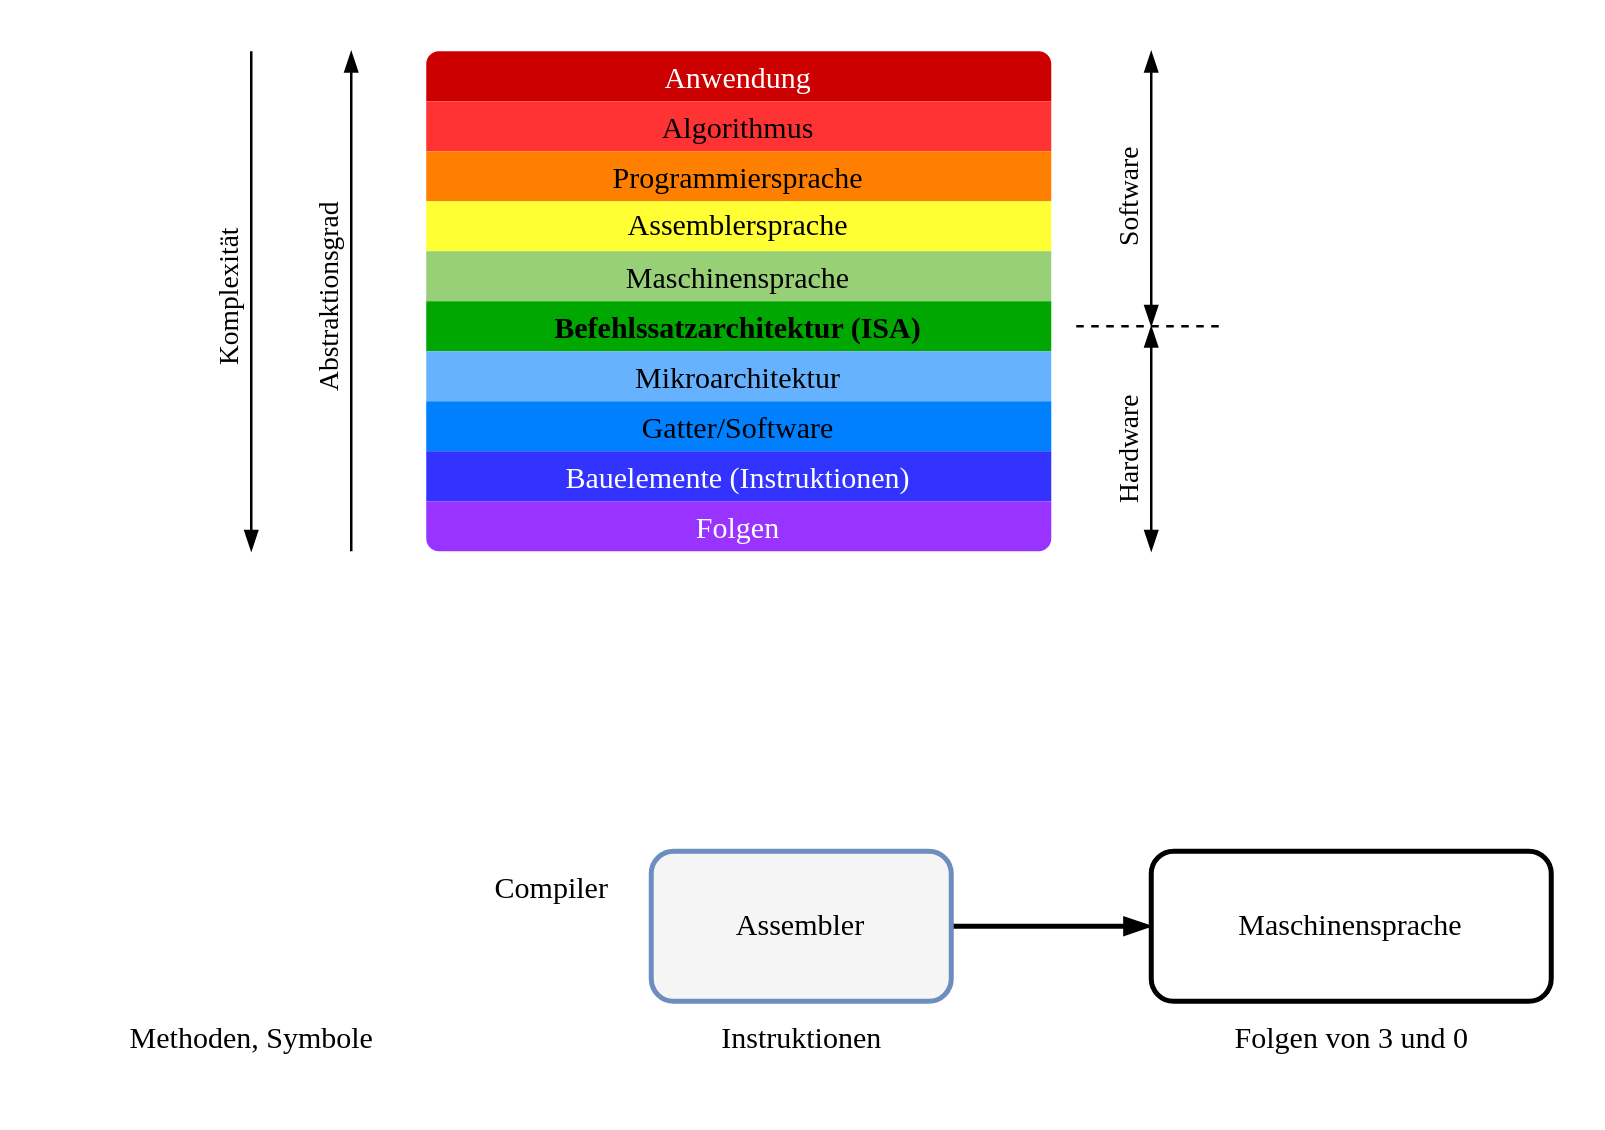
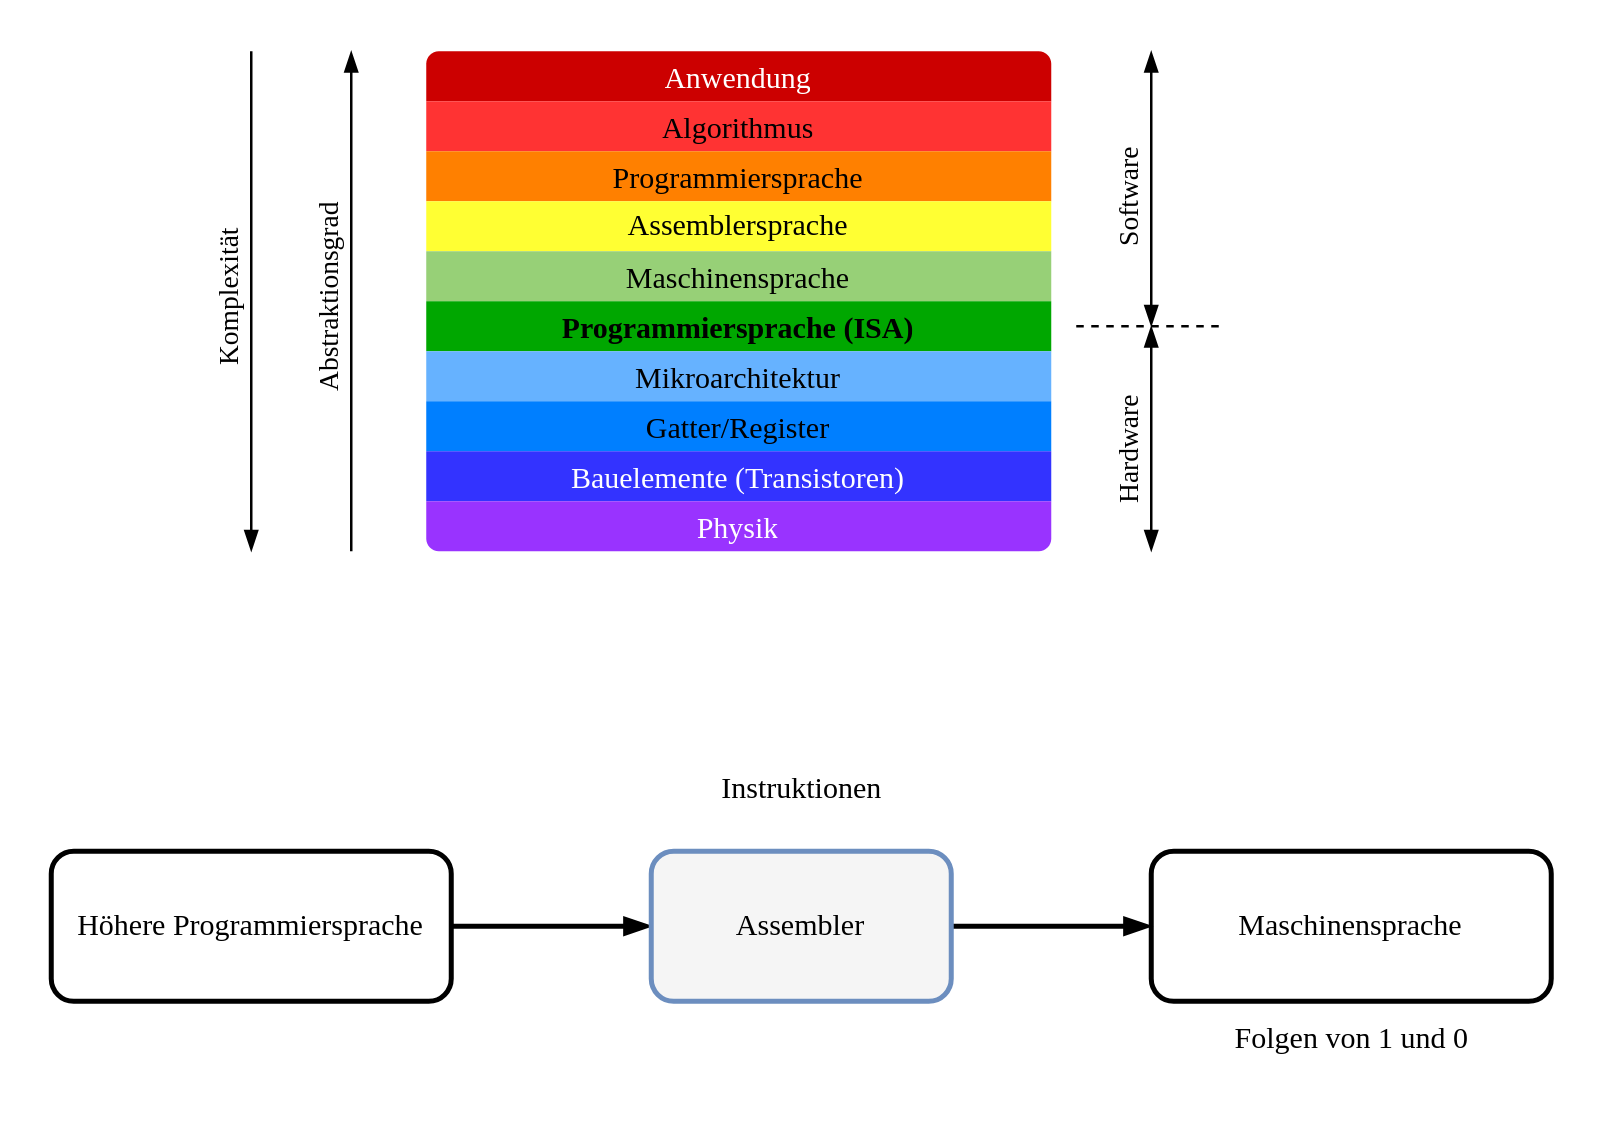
- <mxCell id="8" value="Befehlssatzarchitektur (ISA)" style="text;strokeColor=none;fillColor=#00A700;align=center;verticalAlign=bottom;spacingLeft=10;spacingRight=10;overflow=hidden;points=[[0,0.5],[1,0.5]];portConstraint=eastwest;rotatable=0;whiteSpace=wrap;html=1;rSize=5;fontColor=#000000;swimlaneFillColor=default;textShadow=0;enumerate=0;swimlaneLine=1;fontFamily=Hurmit Nerd Font;fontStyle=1" vertex="1" parent="2"><mxGeometry y="100" width="250" height="20" as="geometry" /></mxCell>
+ <mxCell id="8" value="Programmiersprache (ISA)" style="text;strokeColor=none;fillColor=#00A700;align=center;verticalAlign=bottom;spacingLeft=10;spacingRight=10;overflow=hidden;points=[[0,0.5],[1,0.5]];portConstraint=eastwest;rotatable=0;whiteSpace=wrap;html=1;rSize=5;fontColor=#000000;swimlaneFillColor=default;textShadow=0;enumerate=0;swimlaneLine=1;fontFamily=Hurmit Nerd Font;fontStyle=1" vertex="1" parent="2"><mxGeometry y="100" width="250" height="20" as="geometry" /></mxCell>
- <mxCell id="10" value="Gatter/Software" style="text;strokeColor=none;fillColor=#007FFF;align=center;verticalAlign=bottom;spacingLeft=10;spacingRight=10;overflow=hidden;points=[[0,0.5],[1,0.5]];portConstraint=eastwest;rotatable=0;whiteSpace=wrap;html=1;rSize=5;fontColor=#000000;swimlaneFillColor=default;textShadow=0;enumerate=0;swimlaneLine=1;fontFamily=Hurmit Nerd Font;" vertex="1" parent="2"><mxGeometry y="140" width="250" height="20" as="geometry" /></mxCell>
+ <mxCell id="10" value="Gatter/Register" style="text;strokeColor=none;fillColor=#007FFF;align=center;verticalAlign=bottom;spacingLeft=10;spacingRight=10;overflow=hidden;points=[[0,0.5],[1,0.5]];portConstraint=eastwest;rotatable=0;whiteSpace=wrap;html=1;rSize=5;fontColor=#000000;swimlaneFillColor=default;textShadow=0;enumerate=0;swimlaneLine=1;fontFamily=Hurmit Nerd Font;" vertex="1" parent="2"><mxGeometry y="140" width="250" height="20" as="geometry" /></mxCell>
- <mxCell id="13" value="Bauelemente (Instruktionen)" style="text;strokeColor=none;fillColor=#3333FF;align=center;verticalAlign=bottom;spacingLeft=10;spacingRight=10;overflow=hidden;points=[[0,0.5],[1,0.5]];portConstraint=eastwest;rotatable=0;whiteSpace=wrap;html=1;rSize=5;fontColor=#FFFFFF;swimlaneFillColor=default;textShadow=0;enumerate=0;swimlaneLine=1;fontFamily=Hurmit Nerd Font;" vertex="1" parent="2"><mxGeometry y="160" width="250" height="20" as="geometry" /></mxCell>
+ <mxCell id="13" value="Bauelemente (Transistoren)" style="text;strokeColor=none;fillColor=#3333FF;align=center;verticalAlign=bottom;spacingLeft=10;spacingRight=10;overflow=hidden;points=[[0,0.5],[1,0.5]];portConstraint=eastwest;rotatable=0;whiteSpace=wrap;html=1;rSize=5;fontColor=#FFFFFF;swimlaneFillColor=default;textShadow=0;enumerate=0;swimlaneLine=1;fontFamily=Hurmit Nerd Font;" vertex="1" parent="2"><mxGeometry y="160" width="250" height="20" as="geometry" /></mxCell>
- <mxCell id="14" value="Folgen" style="text;strokeColor=none;fillColor=#9933FF;align=center;verticalAlign=bottom;spacingLeft=10;spacingRight=10;overflow=hidden;points=[[0,0.5],[1,0.5]];portConstraint=eastwest;rotatable=0;whiteSpace=wrap;html=1;shape=mxgraph.bootstrap.bottomButton;rSize=5;fontColor=#FFFFFF;swimlaneFillColor=default;textShadow=0;enumerate=0;swimlaneLine=1;fontFamily=Hurmit Nerd Font;" vertex="1" parent="2"><mxGeometry y="180" width="250" height="20" as="geometry" /></mxCell>
+ <mxCell id="14" value="Physik" style="text;strokeColor=none;fillColor=#9933FF;align=center;verticalAlign=bottom;spacingLeft=10;spacingRight=10;overflow=hidden;points=[[0,0.5],[1,0.5]];portConstraint=eastwest;rotatable=0;whiteSpace=wrap;html=1;shape=mxgraph.bootstrap.bottomButton;rSize=5;fontColor=#FFFFFF;swimlaneFillColor=default;textShadow=0;enumerate=0;swimlaneLine=1;fontFamily=Hurmit Nerd Font;" vertex="1" parent="2"><mxGeometry y="180" width="250" height="20" as="geometry" /></mxCell>
- <mxCell id="27" value="Compiler" style="text;html=1;align=center;verticalAlign=middle;resizable=0;points=[];autosize=1;strokeColor=none;fillColor=none;fontFamily=Hurmit Nerd Font;" vertex="1" parent="1"><mxGeometry x="180" y="340" width="80" height="30" as="geometry" /></mxCell>
+ <mxCell id="23" value="Höhere Programmiersprache" style="rounded=1;whiteSpace=wrap;html=1;strokeWidth=2;fontFamily=Hurmit Nerd Font;fillColor=none;" vertex="1" parent="1"><mxGeometry x="20" y="340" width="160" height="60" as="geometry" /></mxCell>
+ <mxCell id="22" style="edgeStyle=orthogonalEdgeStyle;rounded=0;orthogonalLoop=1;jettySize=auto;html=1;entryX=0;entryY=0.5;entryDx=0;entryDy=0;strokeWidth=2;endArrow=blockThin;endFill=1;" edge="1" parent="1" source="23" target="25"><mxGeometry relative="1" as="geometry" /></mxCell>
- <mxCell id="28" value="Methoden, Symbole" style="text;html=1;align=center;verticalAlign=middle;resizable=0;points=[];autosize=1;strokeColor=none;fillColor=none;fontFamily=Hurmit Nerd Font;" vertex="1" parent="1"><mxGeometry x="25" y="400" width="150" height="30" as="geometry" /></mxCell>
- <mxCell id="29" value="Instruktionen" style="text;html=1;align=center;verticalAlign=middle;resizable=0;points=[];autosize=1;strokeColor=none;fillColor=none;fontFamily=Hurmit Nerd Font;" vertex="1" parent="1"><mxGeometry x="260" y="400" width="120" height="30" as="geometry" /></mxCell>
+ <mxCell id="29" value="Instruktionen" style="text;html=1;align=center;verticalAlign=middle;resizable=0;points=[];autosize=1;strokeColor=none;fillColor=none;fontFamily=Hurmit Nerd Font;" vertex="1" parent="1"><mxGeometry x="260" y="300" width="120" height="30" as="geometry" /></mxCell>
- <mxCell id="30" value="Folgen von 3 und 0" style="text;html=1;align=center;verticalAlign=middle;resizable=0;points=[];autosize=1;strokeColor=none;fillColor=none;fontFamily=Hurmit Nerd Font;" vertex="1" parent="1"><mxGeometry x="460" y="400" width="160" height="30" as="geometry" /></mxCell>
+ <mxCell id="30" value="Folgen von 1 und 0" style="text;html=1;align=center;verticalAlign=middle;resizable=0;points=[];autosize=1;strokeColor=none;fillColor=none;fontFamily=Hurmit Nerd Font;" vertex="1" parent="1"><mxGeometry x="460" y="400" width="160" height="30" as="geometry" /></mxCell>
